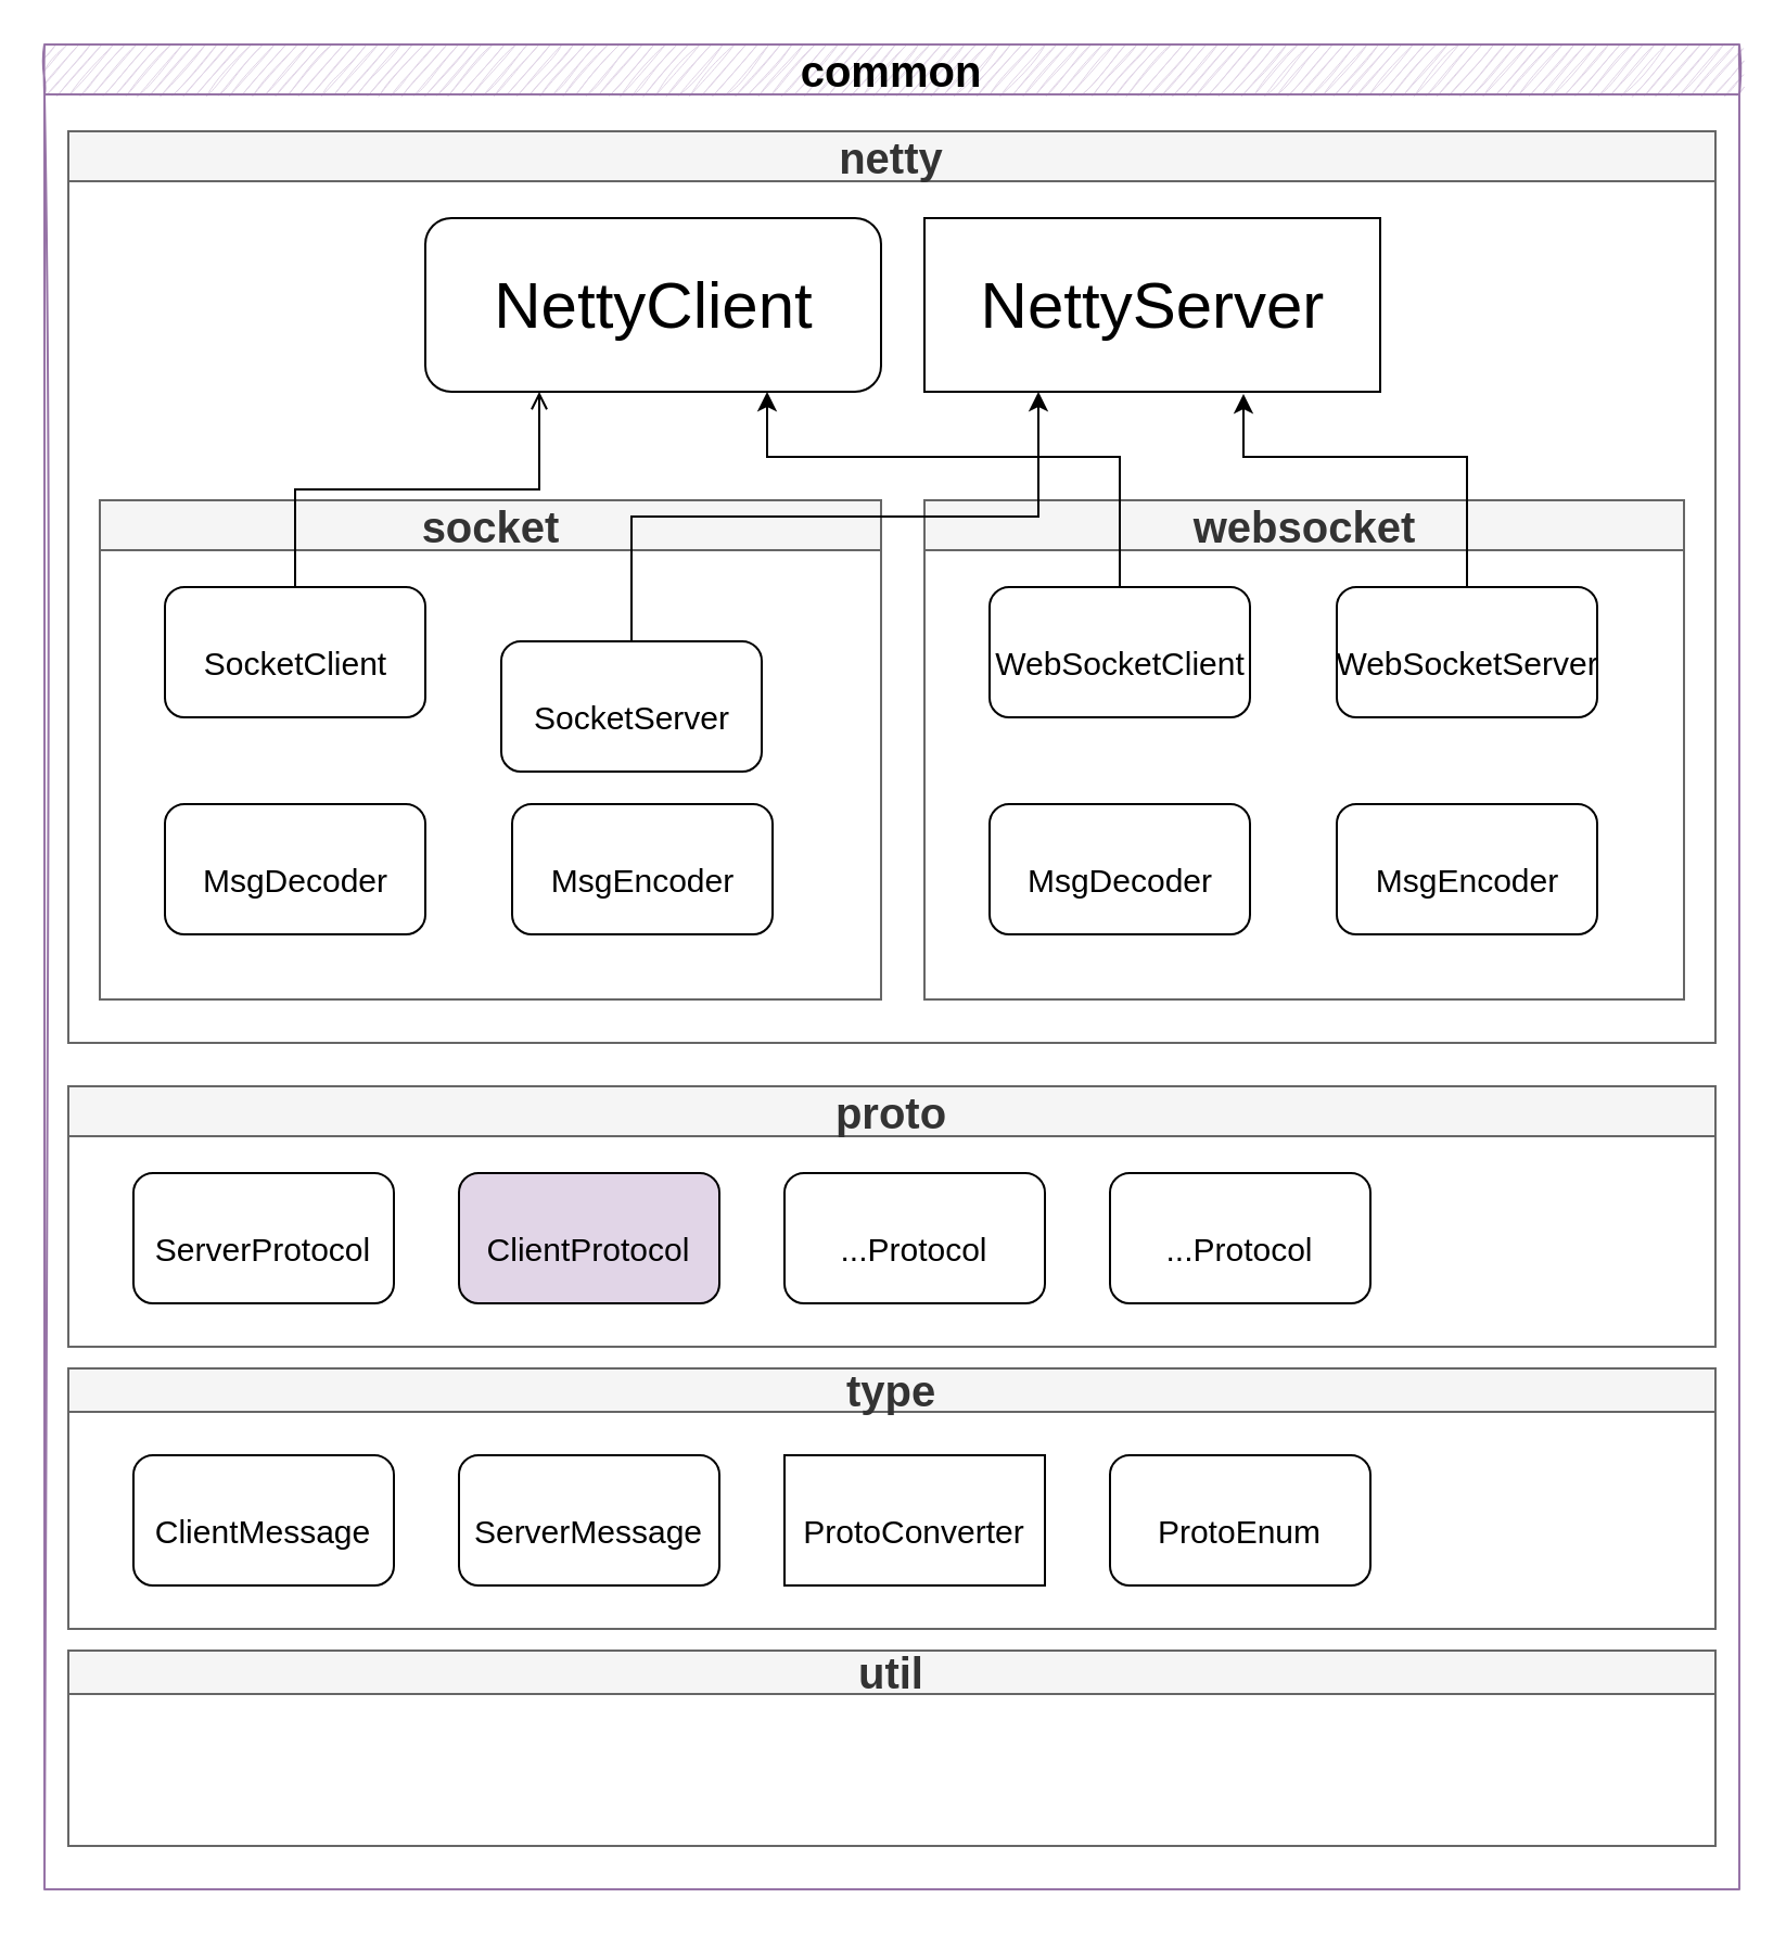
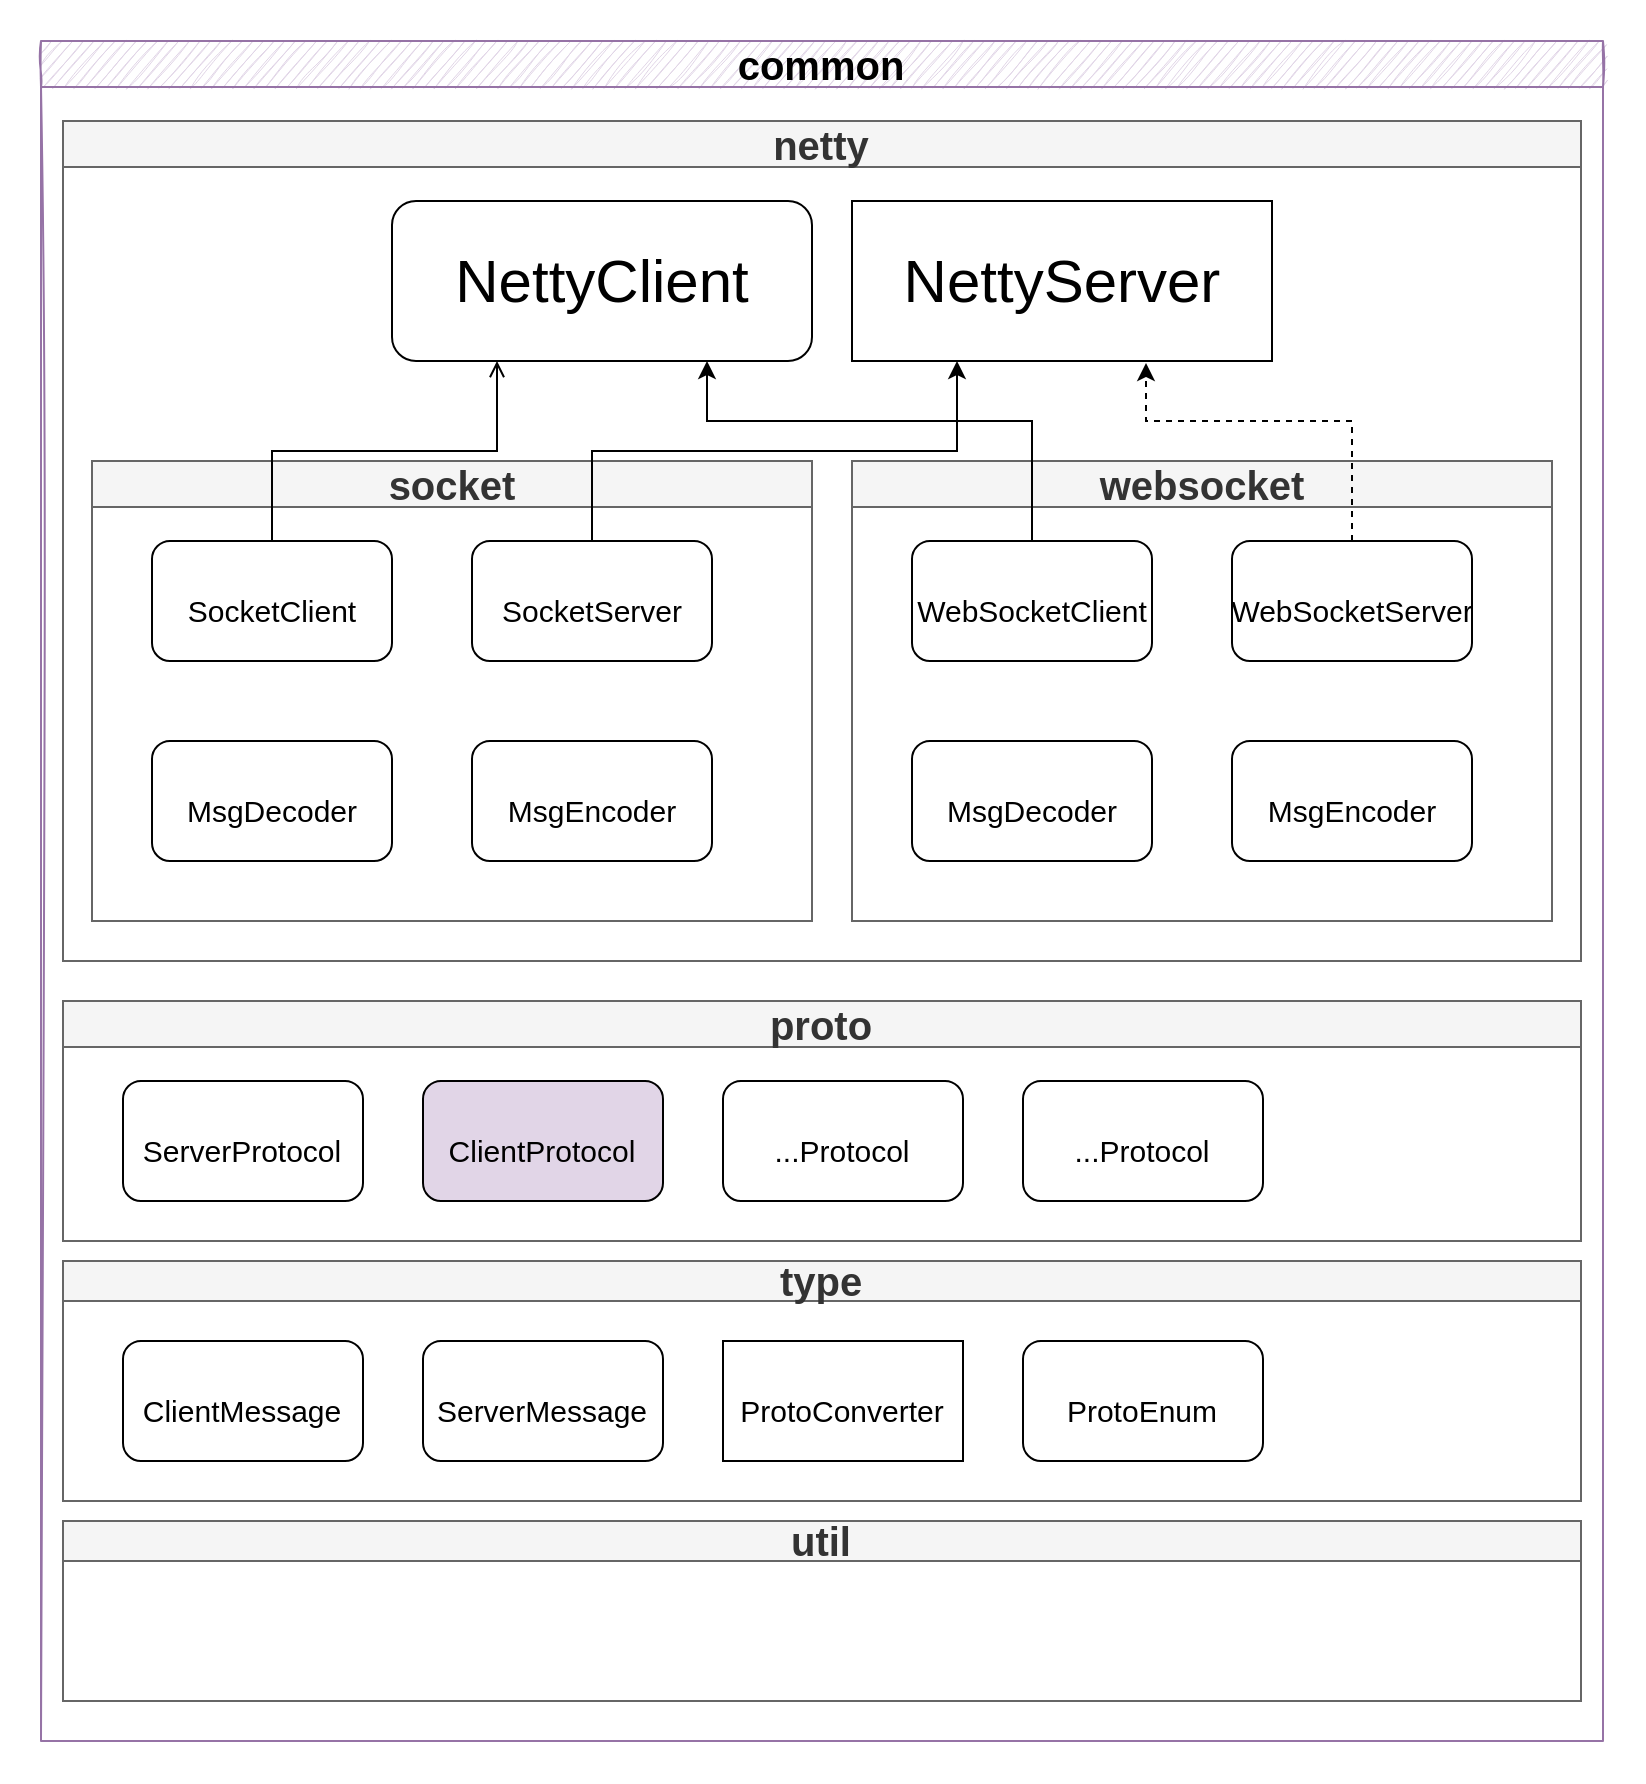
- <mxCell id="19" style="edgeStyle=orthogonalEdgeStyle;rounded=0;orthogonalLoop=1;jettySize=auto;html=1;exitX=0.5;exitY=0;exitDx=0;exitDy=0;entryX=0.7;entryY=1.013;entryDx=0;entryDy=0;entryPerimeter=0;fontSize=15;" edge="1" parent="3" source="11" target="15"><mxGeometry relative="1" as="geometry"><Array as="points"><mxPoint x="644.5" y="150" /><mxPoint x="541.5" y="150" /></Array></mxGeometry></mxCell>
+ <mxCell id="19" style="edgeStyle=orthogonalEdgeStyle;rounded=0;orthogonalLoop=1;jettySize=auto;html=1;exitX=0.5;exitY=0;exitDx=0;exitDy=0;entryX=0.7;entryY=1.013;entryDx=0;entryDy=0;entryPerimeter=0;fontSize=15;dashed=1;" edge="1" parent="3" source="11" target="15"><mxGeometry relative="1" as="geometry"><Array as="points"><mxPoint x="644.5" y="150" /><mxPoint x="541.5" y="150" /></Array></mxGeometry></mxCell>
- <mxCell id="6" value="&lt;font style=&quot;font-size: 15px;&quot;&gt;SocketServer&lt;/font&gt;" style="rounded=1;whiteSpace=wrap;html=1;fontSize=30;" vertex="1" parent="4"><mxGeometry x="185" y="65" width="120" height="60" as="geometry" /></mxCell>
+ <mxCell id="6" value="&lt;font style=&quot;font-size: 15px;&quot;&gt;SocketServer&lt;/font&gt;" style="rounded=1;whiteSpace=wrap;html=1;fontSize=30;" vertex="1" parent="4"><mxGeometry x="190" y="40" width="120" height="60" as="geometry" /></mxCell>
